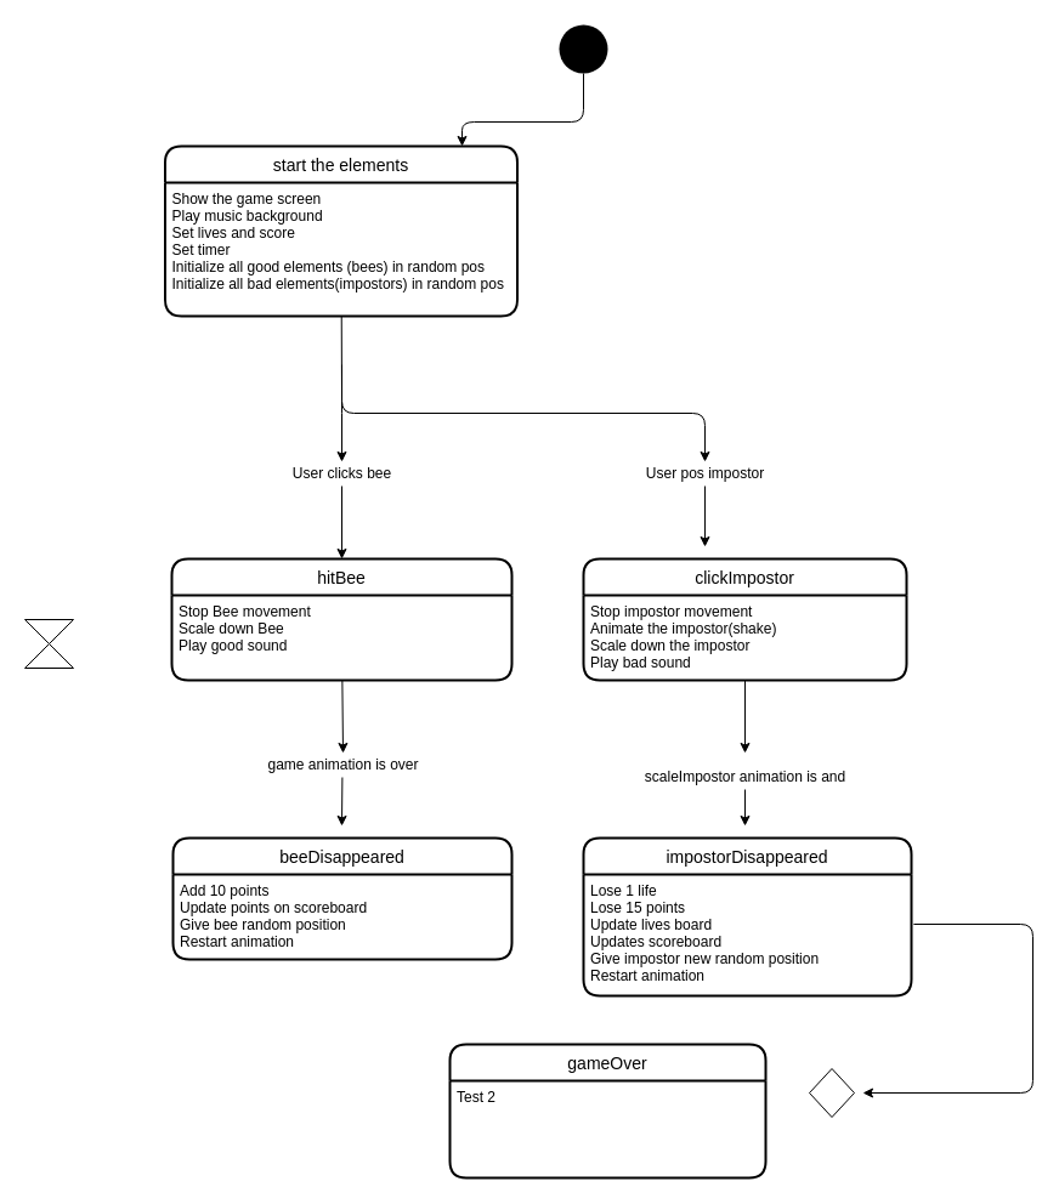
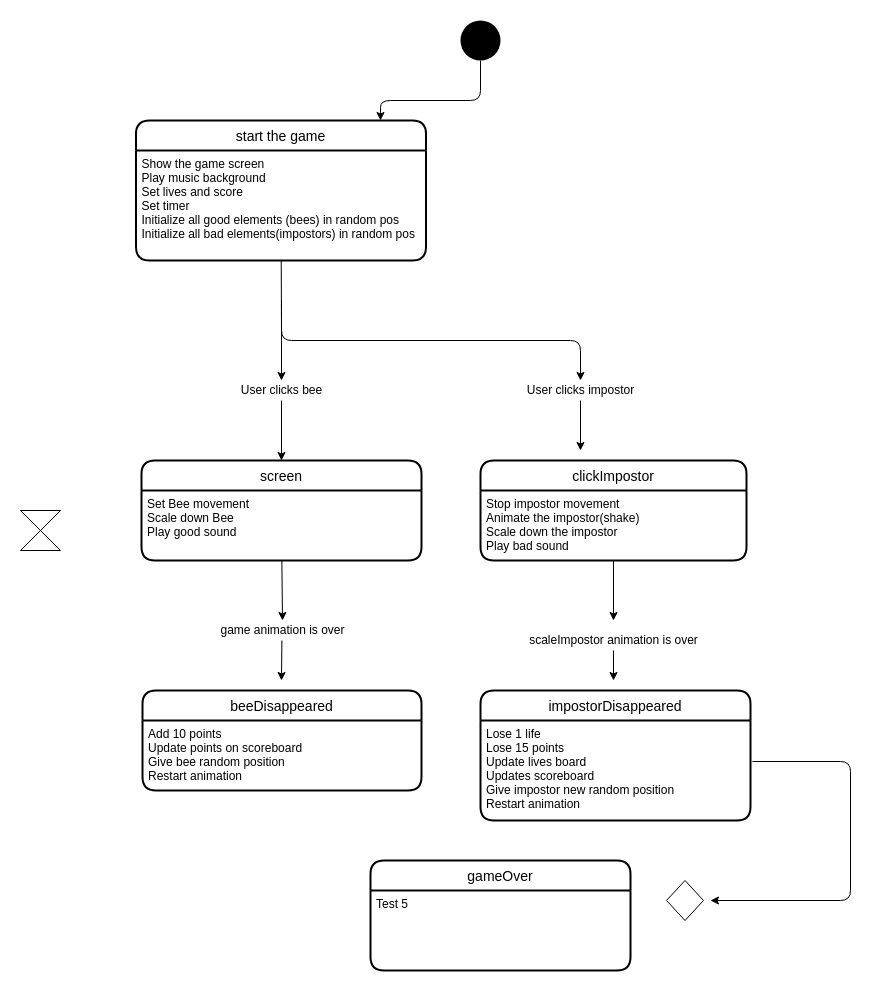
- <mxCell id="4" value="start the elements" style="swimlane;childLayout=stackLayout;horizontal=1;startSize=30;horizontalStack=0;rounded=1;fontSize=14;fontStyle=0;strokeWidth=2;resizeParent=0;resizeLast=1;shadow=0;dashed=0;align=center;" vertex="1" parent="1"><mxGeometry x="135.5" y="120" width="290" height="140" as="geometry" /></mxCell>
+ <mxCell id="4" value="start the game" style="swimlane;childLayout=stackLayout;horizontal=1;startSize=30;horizontalStack=0;rounded=1;fontSize=14;fontStyle=0;strokeWidth=2;resizeParent=0;resizeLast=1;shadow=0;dashed=0;align=center;" vertex="1" parent="1"><mxGeometry x="135.5" y="120" width="290" height="140" as="geometry" /></mxCell>
- <mxCell id="13" value="User pos impostor&lt;br&gt;" style="text;html=1;resizable=0;autosize=1;align=center;verticalAlign=middle;points=[];fillColor=none;strokeColor=none;rounded=0;" vertex="1" parent="1"><mxGeometry x="520" y="380" width="120" height="20" as="geometry" /></mxCell>
+ <mxCell id="13" value="User clicks impostor&lt;br&gt;" style="text;html=1;resizable=0;autosize=1;align=center;verticalAlign=middle;points=[];fillColor=none;strokeColor=none;rounded=0;" vertex="1" parent="1"><mxGeometry x="520" y="380" width="120" height="20" as="geometry" /></mxCell>
- <mxCell id="9" value="hitBee" style="swimlane;childLayout=stackLayout;horizontal=1;startSize=30;horizontalStack=0;rounded=1;fontSize=14;fontStyle=0;strokeWidth=2;resizeParent=0;resizeLast=1;shadow=0;dashed=0;align=center;" vertex="1" parent="1"><mxGeometry x="141" y="460" width="280" height="100" as="geometry" /></mxCell>
+ <mxCell id="9" value="screen" style="swimlane;childLayout=stackLayout;horizontal=1;startSize=30;horizontalStack=0;rounded=1;fontSize=14;fontStyle=0;strokeWidth=2;resizeParent=0;resizeLast=1;shadow=0;dashed=0;align=center;" vertex="1" parent="1"><mxGeometry x="141" y="460" width="280" height="100" as="geometry" /></mxCell>
- <mxCell id="10" value="Stop Bee movement&#10;Scale down Bee&#10;Play good sound&#10;" style="align=left;strokeColor=none;fillColor=none;spacingLeft=4;fontSize=12;verticalAlign=top;resizable=0;rotatable=0;part=1;rounded=0;" vertex="1" parent="9"><mxGeometry y="30" width="280" height="70" as="geometry" /></mxCell>
+ <mxCell id="10" value="Set Bee movement&#10;Scale down Bee&#10;Play good sound&#10;" style="align=left;strokeColor=none;fillColor=none;spacingLeft=4;fontSize=12;verticalAlign=top;resizable=0;rotatable=0;part=1;rounded=0;" vertex="1" parent="9"><mxGeometry y="30" width="280" height="70" as="geometry" /></mxCell>
- <mxCell id="20" value="scaleImpostor animation is and" style="text;html=1;resizable=0;autosize=1;align=center;verticalAlign=middle;points=[];fillColor=none;strokeColor=none;rounded=0;" vertex="1" parent="1"><mxGeometry x="523" y="630" width="180" height="20" as="geometry" /></mxCell>
+ <mxCell id="20" value="scaleImpostor animation is over" style="text;html=1;resizable=0;autosize=1;align=center;verticalAlign=middle;points=[];fillColor=none;strokeColor=none;rounded=0;" vertex="1" parent="1"><mxGeometry x="523" y="630" width="180" height="20" as="geometry" /></mxCell>
- <mxCell id="29" value="Test 2&#10;" style="align=left;strokeColor=none;fillColor=none;spacingLeft=4;fontSize=12;verticalAlign=top;resizable=0;rotatable=0;part=1;rounded=0;" vertex="1" parent="28"><mxGeometry y="30" width="260" height="80" as="geometry" /></mxCell>
+ <mxCell id="29" value="Test 5&#10;" style="align=left;strokeColor=none;fillColor=none;spacingLeft=4;fontSize=12;verticalAlign=top;resizable=0;rotatable=0;part=1;rounded=0;" vertex="1" parent="28"><mxGeometry y="30" width="260" height="80" as="geometry" /></mxCell>
